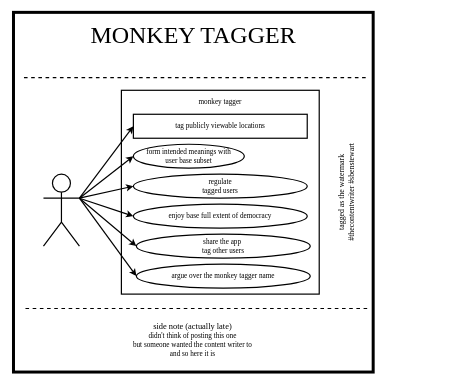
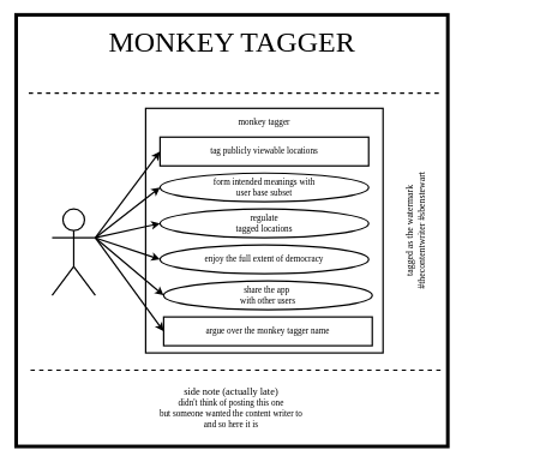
- <mxCell id="12" value="form intended meanings with&lt;br&gt;user base subset" style="ellipse;whiteSpace=wrap;html=1;strokeWidth=2;fillColor=none;fontFamily=xkcd;" vertex="1" parent="1"><mxGeometry x="222" y="240" width="185" height="40" as="geometry" /></mxCell>
+ <mxCell id="12" value="form intended meanings with&lt;br&gt;user base subset" style="ellipse;whiteSpace=wrap;html=1;strokeWidth=2;fillColor=none;fontFamily=xkcd;" vertex="1" parent="1"><mxGeometry x="222" y="240" width="290" height="40" as="geometry" /></mxCell>
- <mxCell id="14" value="regulate&lt;br&gt;tagged&amp;nbsp;users" style="ellipse;whiteSpace=wrap;html=1;strokeWidth=2;fillColor=none;fontFamily=xkcd;" vertex="1" parent="1"><mxGeometry x="222" y="290" width="290" height="40" as="geometry" /></mxCell>
+ <mxCell id="14" value="regulate&lt;br&gt;tagged&amp;nbsp;locations" style="ellipse;whiteSpace=wrap;html=1;strokeWidth=2;fillColor=none;fontFamily=xkcd;" vertex="1" parent="1"><mxGeometry x="222" y="290" width="290" height="40" as="geometry" /></mxCell>
- <mxCell id="15" value="enjoy base full extent of democracy" style="ellipse;whiteSpace=wrap;html=1;strokeWidth=2;fillColor=none;fontFamily=xkcd;" vertex="1" parent="1"><mxGeometry x="222" y="340" width="290" height="40" as="geometry" /></mxCell>
+ <mxCell id="15" value="enjoy the full extent of democracy" style="ellipse;whiteSpace=wrap;html=1;strokeWidth=2;fillColor=none;fontFamily=xkcd;" vertex="1" parent="1"><mxGeometry x="222" y="340" width="290" height="40" as="geometry" /></mxCell>
- <mxCell id="13" value="share the app&amp;nbsp;&lt;br&gt;tag other users" style="ellipse;whiteSpace=wrap;html=1;strokeWidth=2;fillColor=none;fontFamily=xkcd;" vertex="1" parent="1"><mxGeometry x="227" y="390" width="290" height="40" as="geometry" /></mxCell>
+ <mxCell id="13" value="share the app&amp;nbsp;&lt;br&gt;with other users" style="ellipse;whiteSpace=wrap;html=1;strokeWidth=2;fillColor=none;fontFamily=xkcd;" vertex="1" parent="1"><mxGeometry x="227" y="390" width="290" height="40" as="geometry" /></mxCell>
- <mxCell id="16" value="argue over the monkey tagger name" style="ellipse;whiteSpace=wrap;html=1;strokeWidth=2;fillColor=none;fontFamily=xkcd;" vertex="1" parent="1"><mxGeometry x="227" y="440" width="290" height="40" as="geometry" /></mxCell>
+ <mxCell id="16" value="argue over the monkey tagger name" style="whiteSpace=wrap;html=1;strokeWidth=2;fillColor=none;fontFamily=xkcd;rounded=0;" vertex="1" parent="1"><mxGeometry x="227" y="440" width="290" height="40" as="geometry" /></mxCell>
